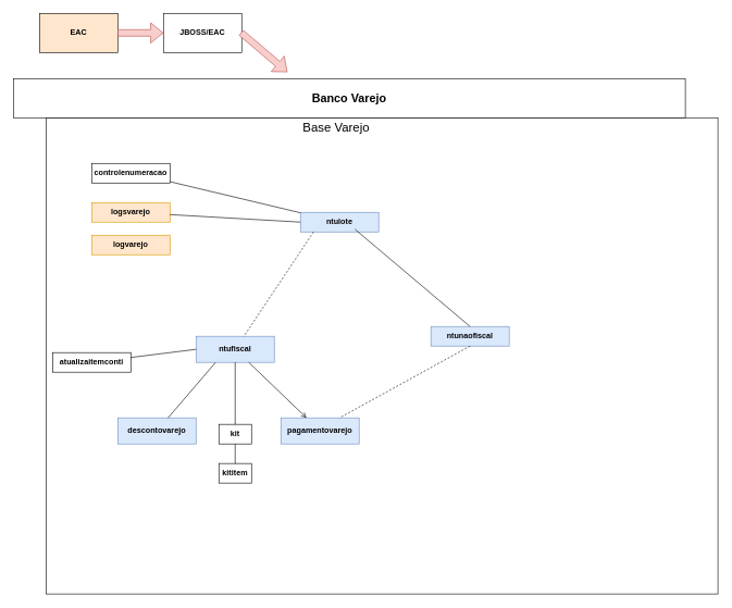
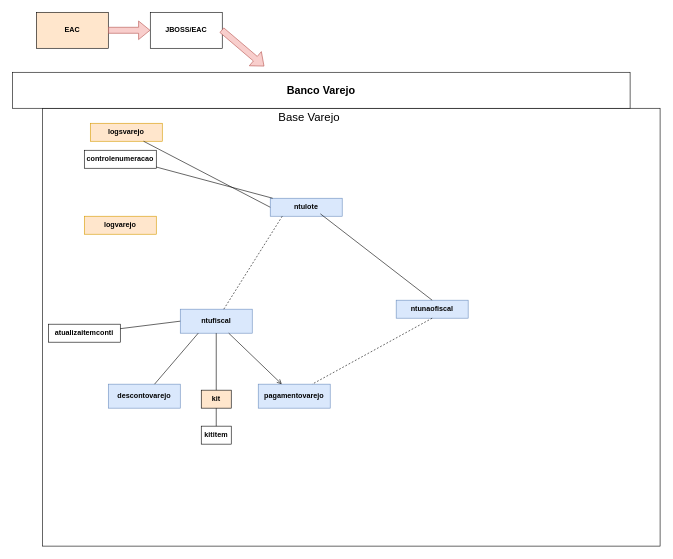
- <mxCell id="10" value="&lt;b&gt;logsvarejo&lt;/b&gt;" style="rounded=0;whiteSpace=wrap;html=1;fillColor=#ffe6cc;strokeColor=#d79b00;" vertex="1" parent="1"><mxGeometry x="140" y="310" width="120" height="30" as="geometry" /></mxCell>
+ <mxCell id="10" value="&lt;b&gt;logsvarejo&lt;/b&gt;" style="rounded=0;whiteSpace=wrap;html=1;fillColor=#ffe6cc;strokeColor=#d79b00;" vertex="1" parent="1"><mxGeometry x="150" y="205" width="120" height="30" as="geometry" /></mxCell>
- <mxCell id="12" value="&lt;b&gt;ntulote&lt;/b&gt;" style="rounded=0;whiteSpace=wrap;html=1;fillColor=#dae8fc;strokeColor=#6c8ebf;" vertex="1" parent="1"><mxGeometry x="460" y="325" width="120" height="30" as="geometry" /></mxCell>
+ <mxCell id="12" value="&lt;b&gt;ntulote&lt;/b&gt;" style="rounded=0;whiteSpace=wrap;html=1;fillColor=#dae8fc;strokeColor=#6c8ebf;" vertex="1" parent="1"><mxGeometry x="450" y="330" width="120" height="30" as="geometry" /></mxCell>
- <mxCell id="21" value="&lt;b&gt;kit&lt;/b&gt;" style="rounded=0;whiteSpace=wrap;html=1;" vertex="1" parent="1"><mxGeometry x="335" y="650" width="50" height="30" as="geometry" /></mxCell>
+ <mxCell id="21" value="&lt;b&gt;kit&lt;/b&gt;" style="rounded=0;whiteSpace=wrap;html=1;fillColor=#ffe6cc;" vertex="1" parent="1"><mxGeometry x="335" y="650" width="50" height="30" as="geometry" /></mxCell>
